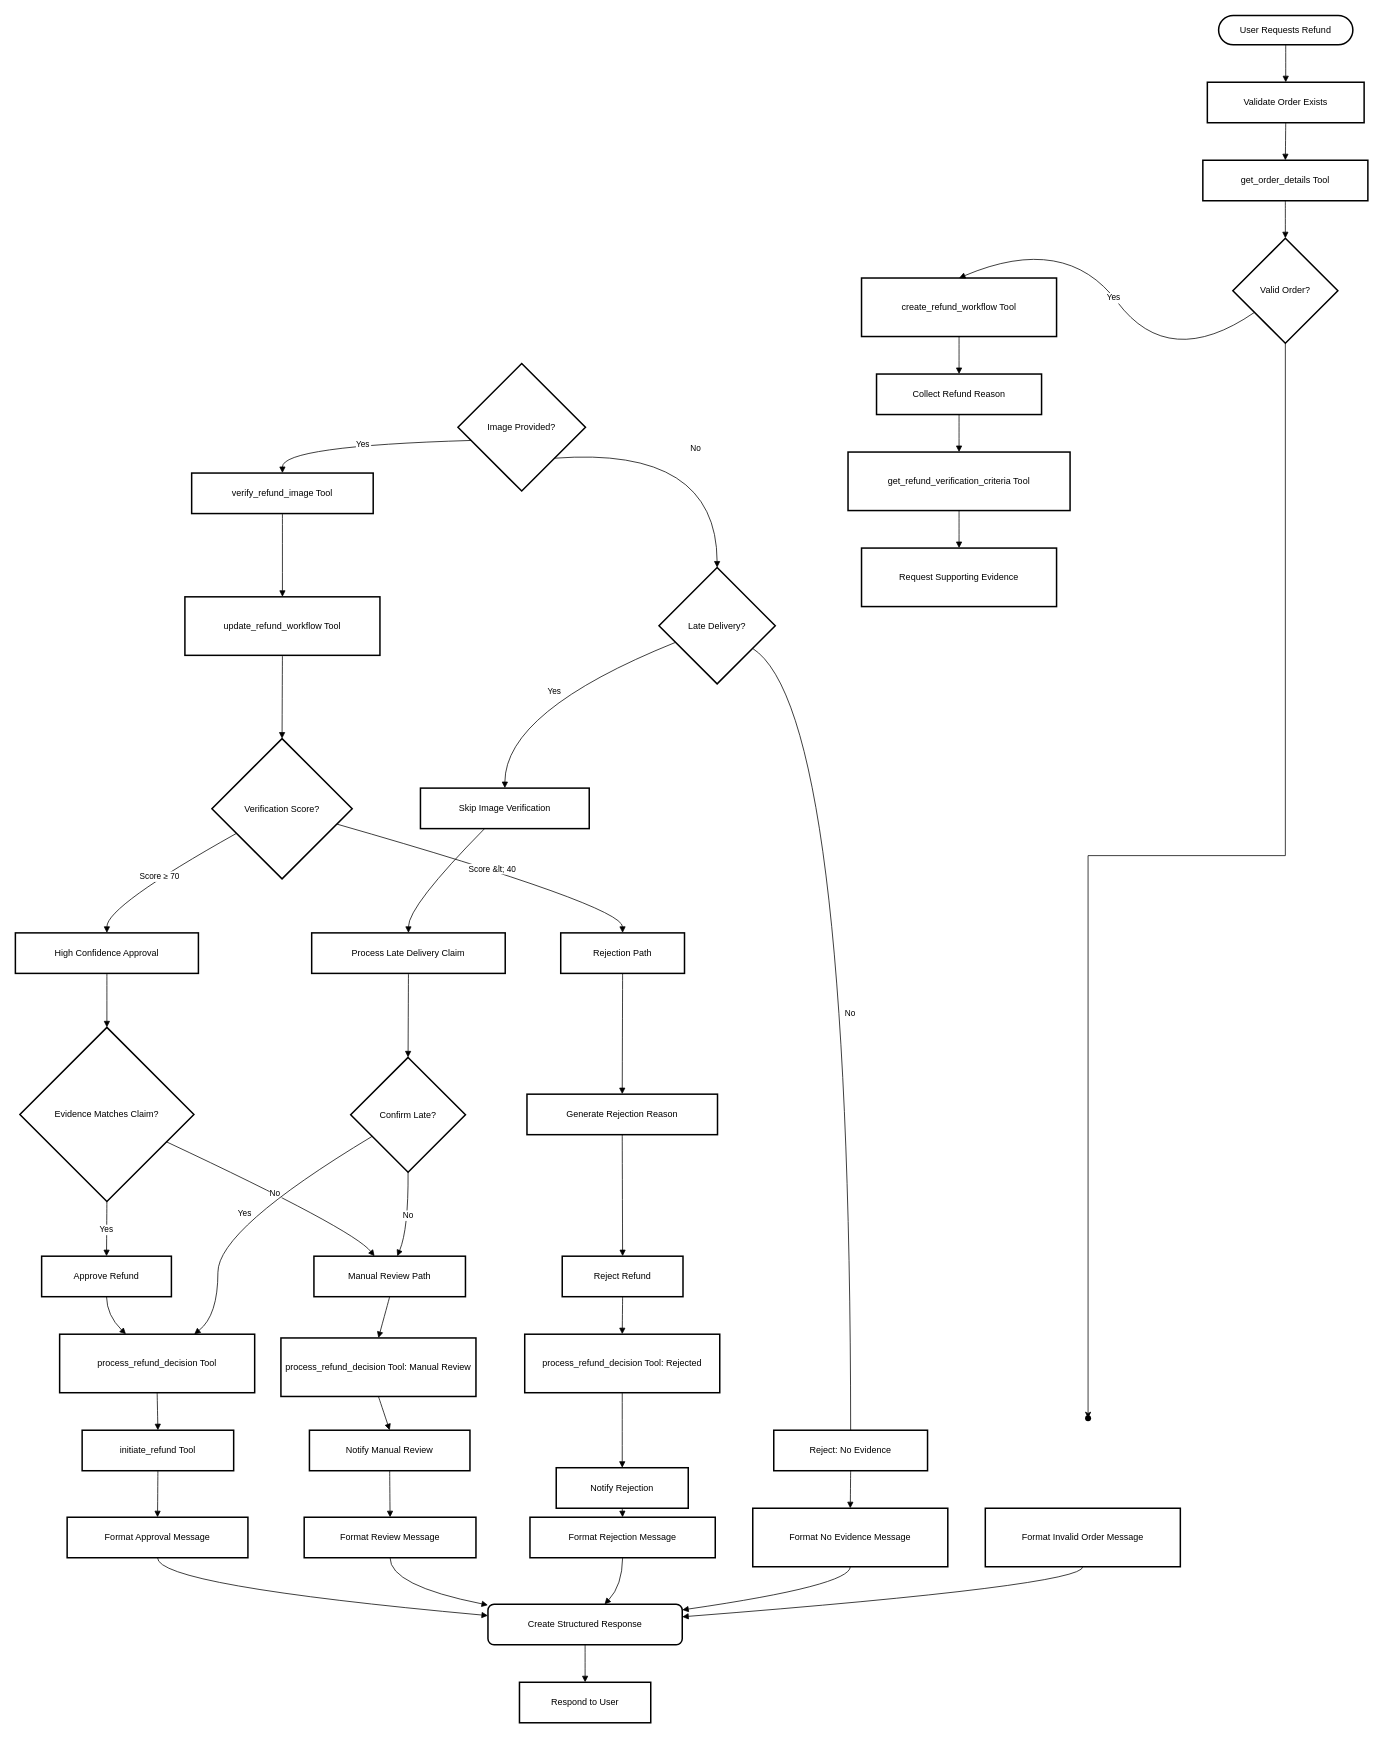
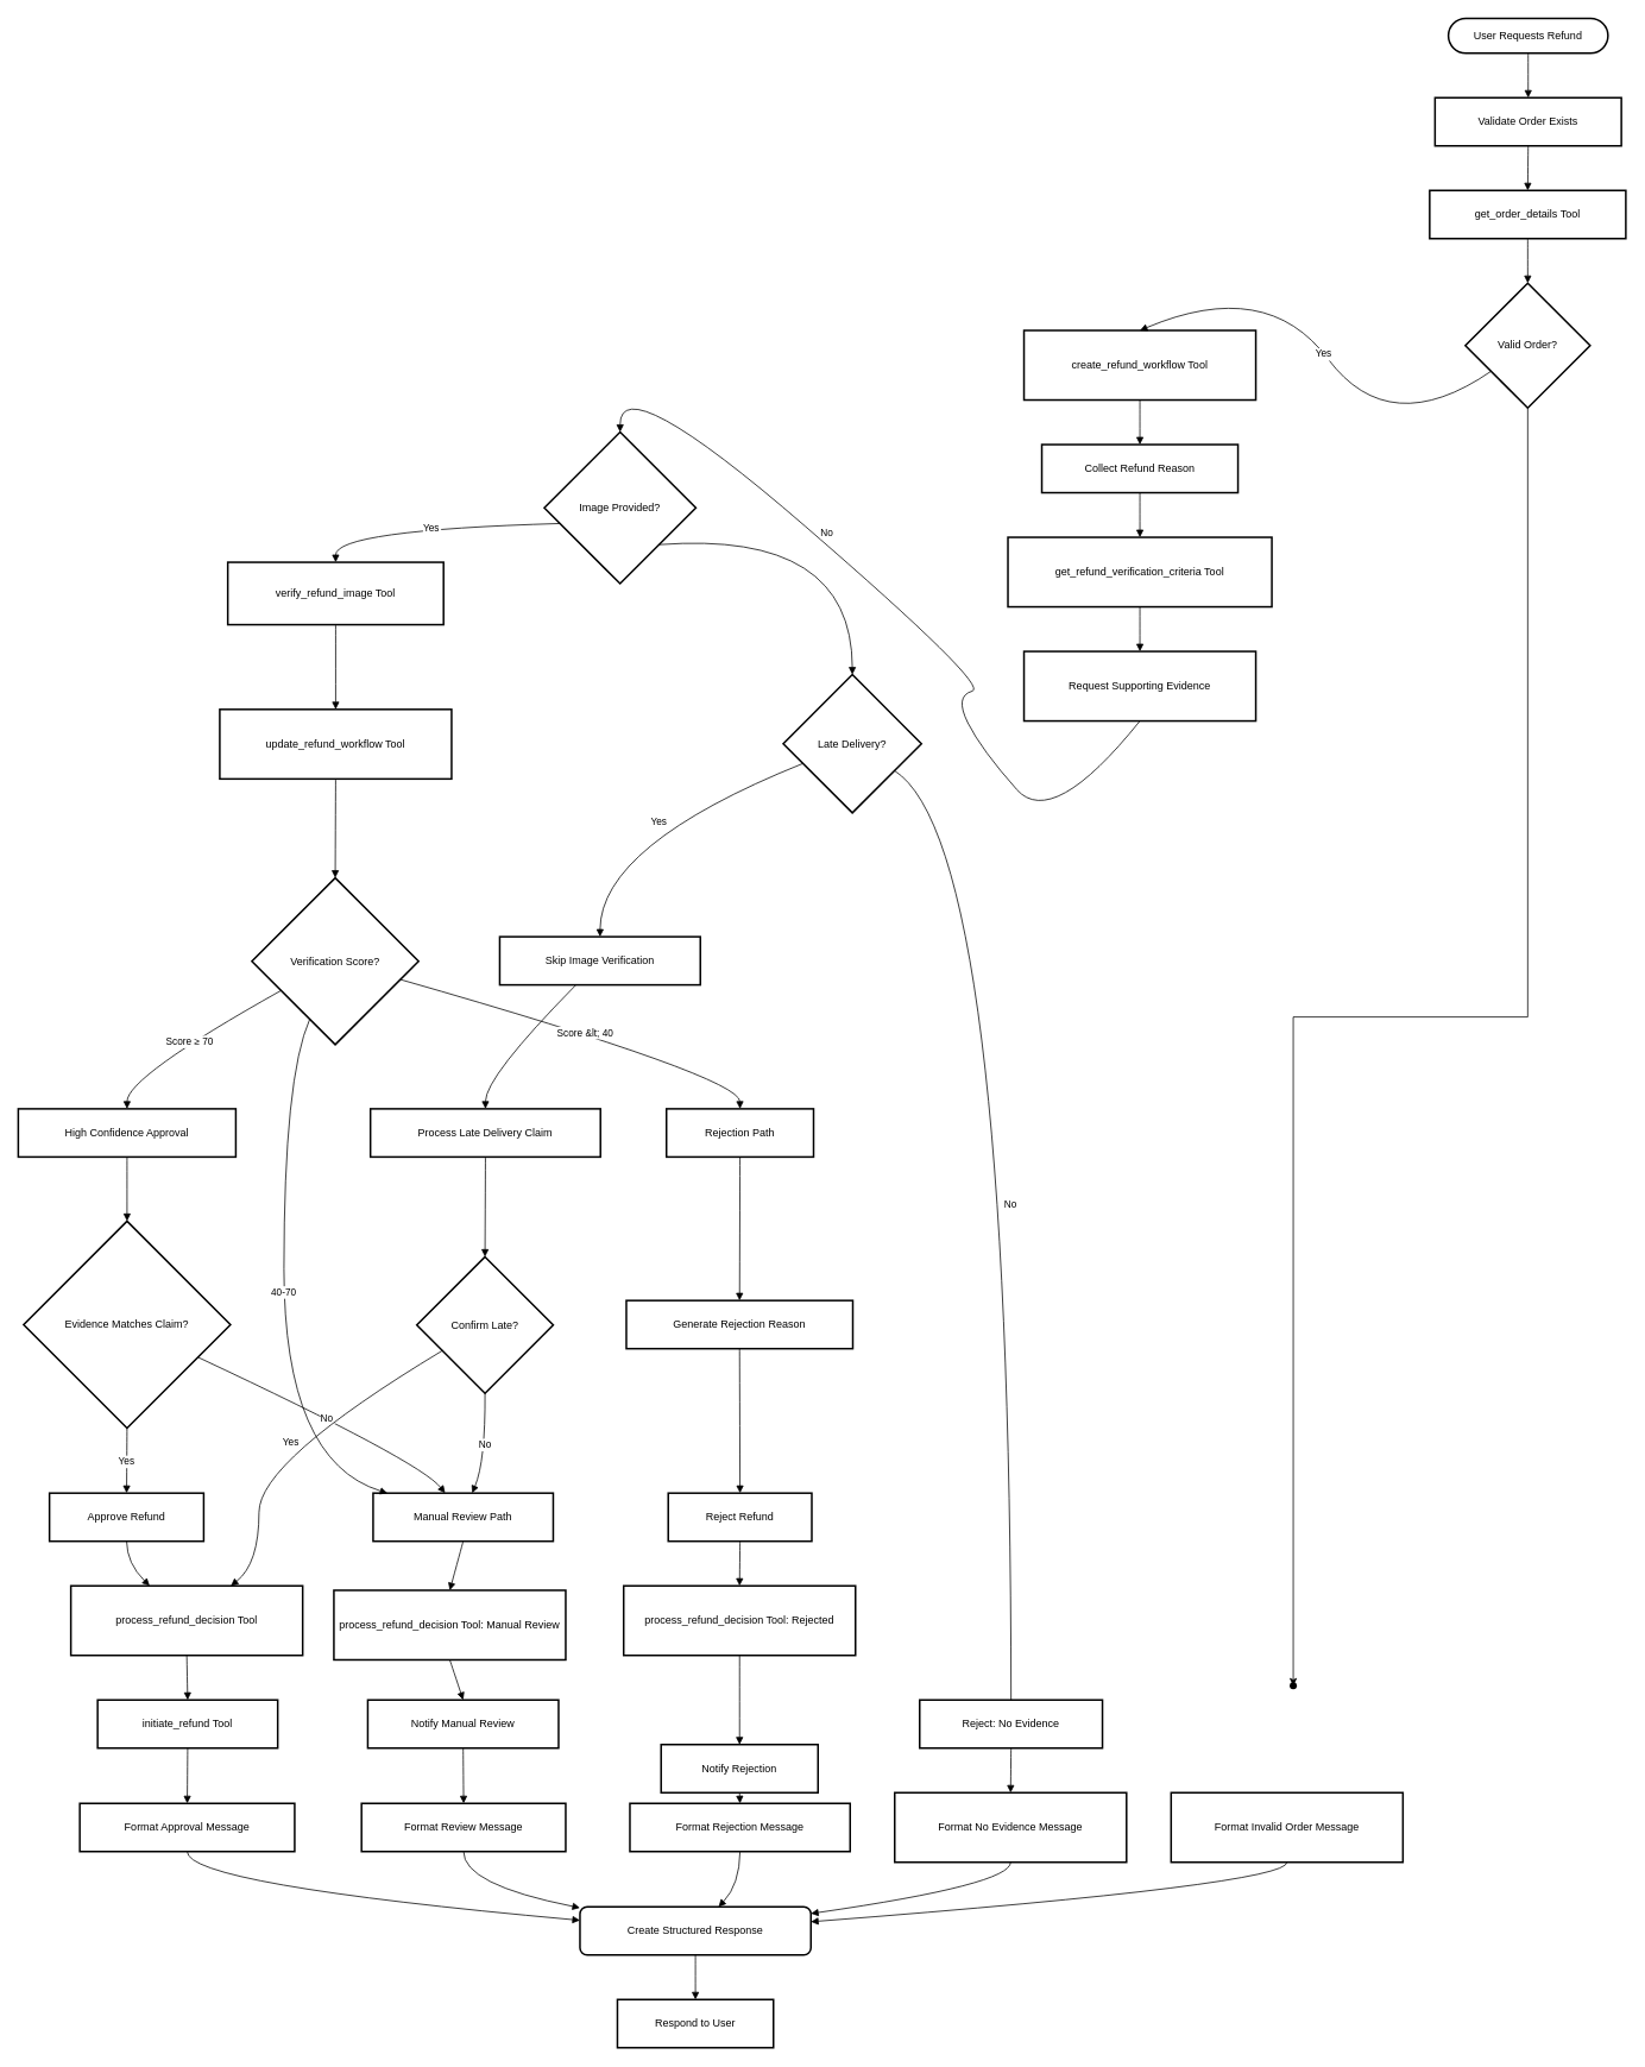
+ <mxCell id="47" value="" style="curved=1;startArrow=none;endArrow=block;exitX=0.5;exitY=1;entryX=0.5;entryY=0;rounded=0;" edge="1" parent="1" source="10" target="11"><mxGeometry relative="1" as="geometry"><Array as="points"><mxPoint x="1180" y="930" /><mxPoint x="1100" y="840" /><mxPoint x="1070" y="780" /><mxPoint x="1110" y="769" /><mxPoint x="695" y="410" /></Array></mxGeometry></mxCell>
- <mxCell id="15" value="verify_refund_image Tool" style="whiteSpace=wrap;strokeWidth=2;" vertex="1" parent="1"><mxGeometry x="255" y="630" width="242" height="54" as="geometry" /></mxCell>
+ <mxCell id="15" value="verify_refund_image Tool" style="whiteSpace=wrap;strokeWidth=2;" vertex="1" parent="1"><mxGeometry x="255" y="630" width="242" height="70" as="geometry" /></mxCell>
+ <mxCell id="55" value="40-70" style="curved=1;startArrow=none;endArrow=block;exitX=0.28;exitY=1;entryX=0.08;entryY=0;rounded=0;" edge="1" parent="1" source="17" target="19"><mxGeometry relative="1" as="geometry"><Array as="points"><mxPoint x="318" y="1207" /><mxPoint x="318" y="1638" /></Array></mxGeometry></mxCell>
